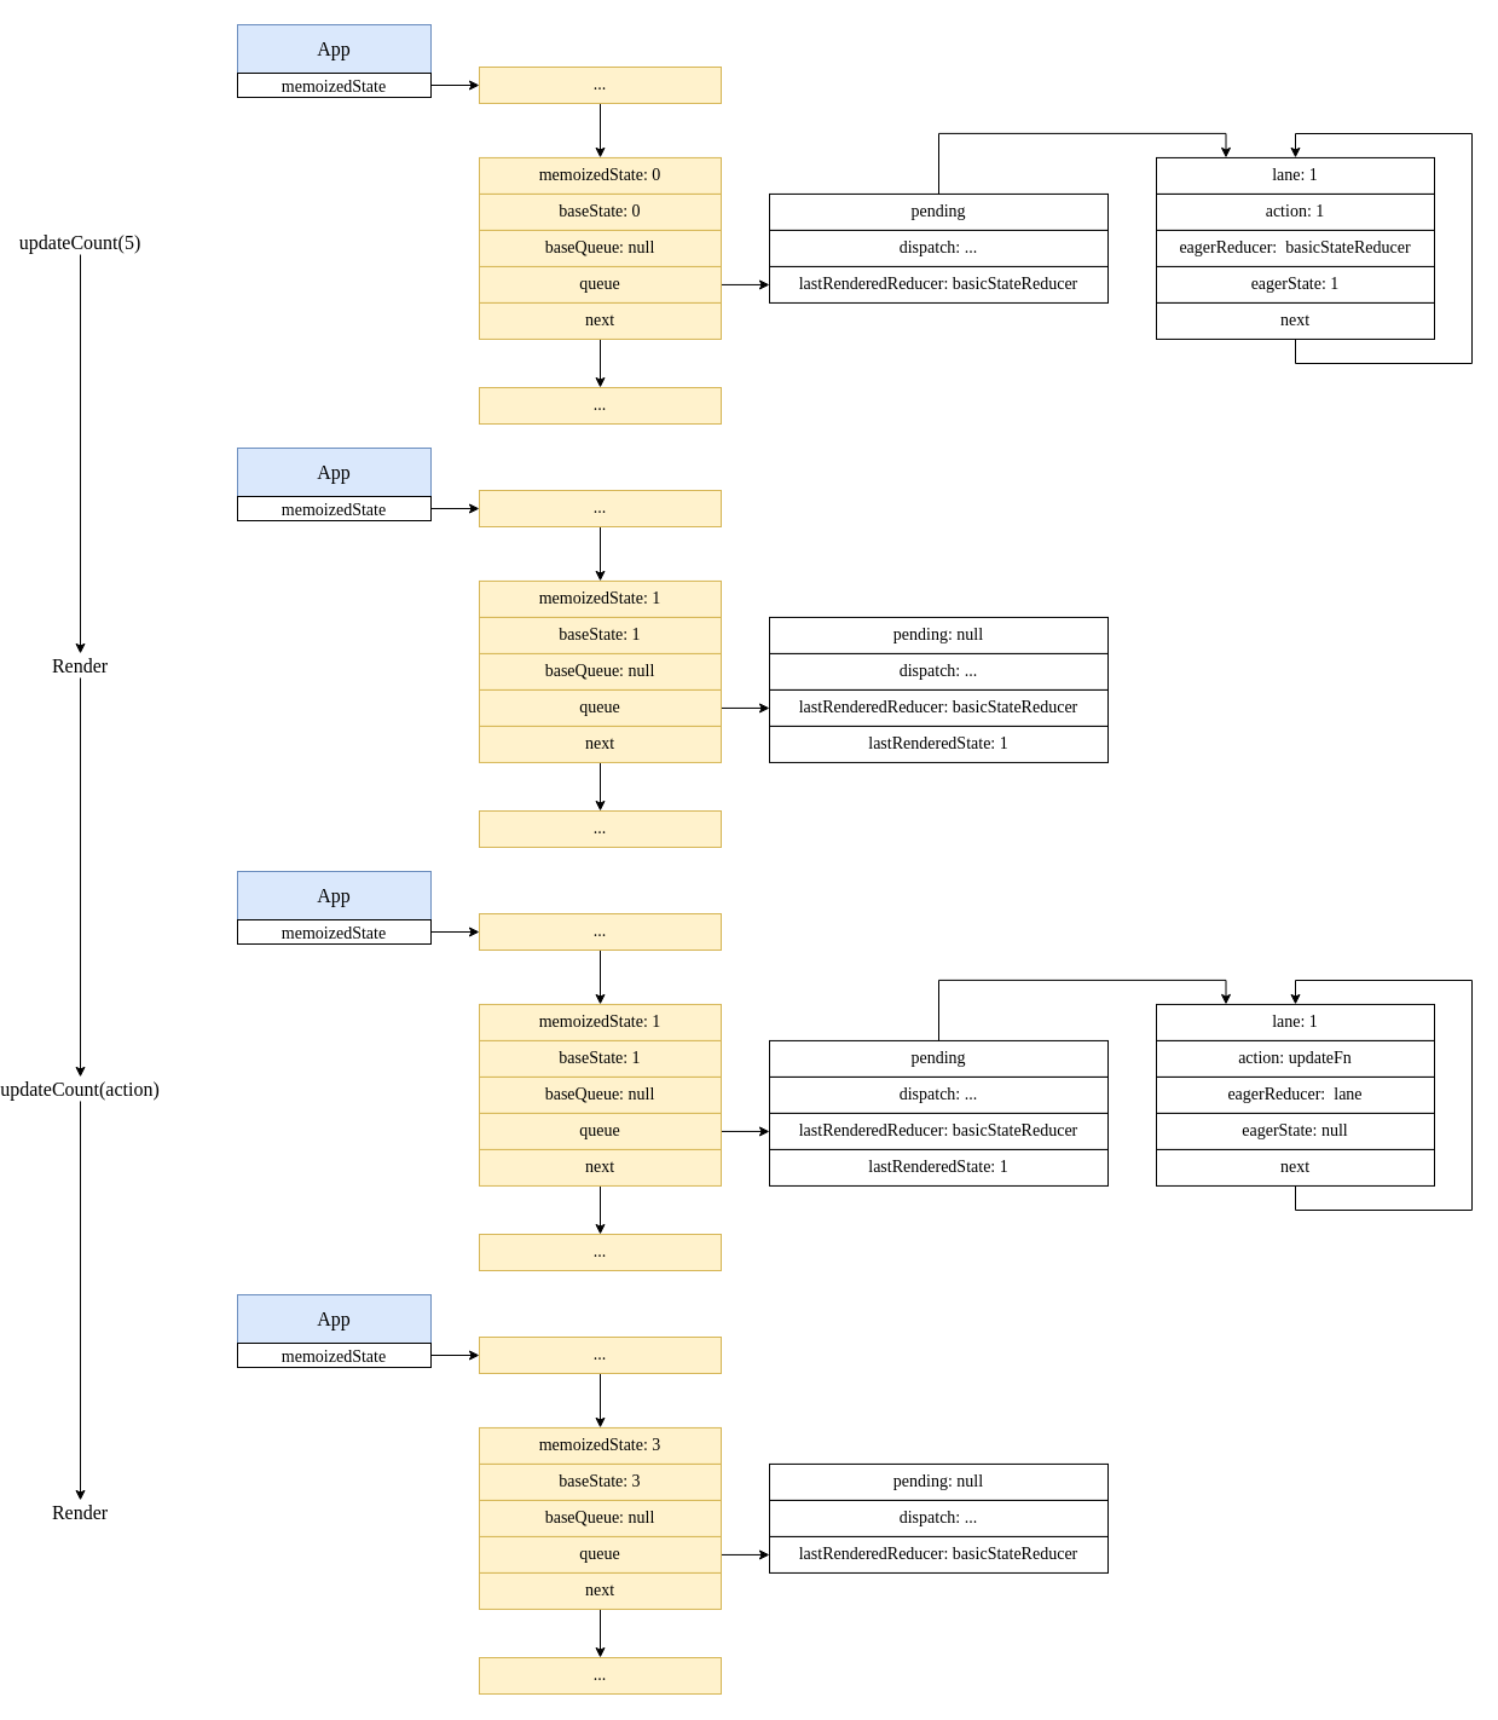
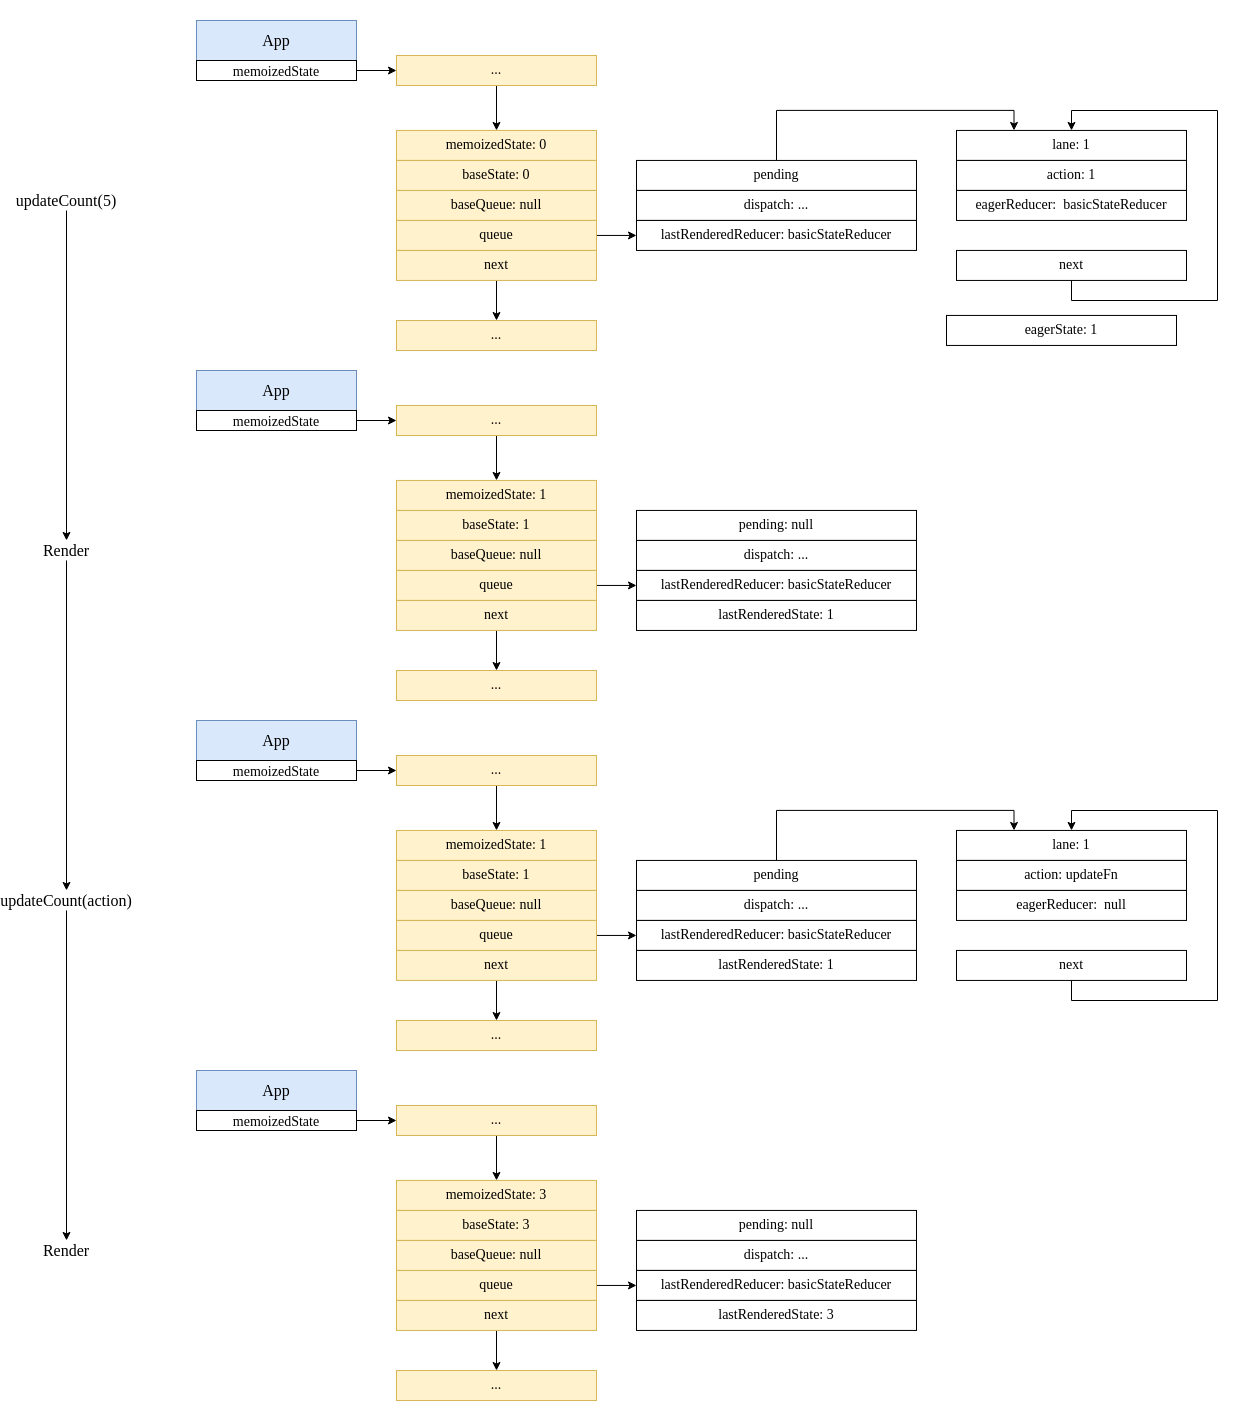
- <mxCell id="19" value="&lt;span style=&quot;&quot;&gt;eagerState: 1&lt;/span&gt;" style="rounded=0;whiteSpace=wrap;html=1;fontSize=14;fontFamily=Monoca;" vertex="1" parent="1"><mxGeometry x="930" y="219.94" width="230" height="30" as="geometry" /></mxCell>
+ <mxCell id="19" value="&lt;span style=&quot;&quot;&gt;eagerState: 1&lt;/span&gt;" style="rounded=0;whiteSpace=wrap;html=1;fontSize=14;fontFamily=Monoca;" vertex="1" parent="1"><mxGeometry x="920" y="314.94" width="230" height="30" as="geometry" /></mxCell>
- <mxCell id="63" value="eagerReducer:&amp;nbsp;&lt;span style=&quot;background-color: rgb(255 , 255 , 255)&quot;&gt;&amp;nbsp;lane&lt;/span&gt;" style="rounded=0;whiteSpace=wrap;html=1;fontSize=14;fontFamily=Monoca;" vertex="1" parent="1"><mxGeometry x="930" y="889.94" width="230" height="30" as="geometry" /></mxCell>
+ <mxCell id="63" value="eagerReducer:&amp;nbsp;&lt;span style=&quot;background-color: rgb(255 , 255 , 255)&quot;&gt;&amp;nbsp;null&lt;/span&gt;" style="rounded=0;whiteSpace=wrap;html=1;fontSize=14;fontFamily=Monoca;" vertex="1" parent="1"><mxGeometry x="930" y="889.94" width="230" height="30" as="geometry" /></mxCell>
- <mxCell id="64" value="&lt;span style=&quot;&quot;&gt;eagerState: null&lt;/span&gt;" style="rounded=0;whiteSpace=wrap;html=1;fontSize=14;fontFamily=Monoca;" vertex="1" parent="1"><mxGeometry x="930" y="919.94" width="230" height="30" as="geometry" /></mxCell>
+ <mxCell id="85" value="lastRenderedState: 3" style="rounded=0;whiteSpace=wrap;html=1;fontSize=14;fontFamily=Monoca;" vertex="1" parent="1"><mxGeometry x="610" y="1299.94" width="280" height="30" as="geometry" /></mxCell>
